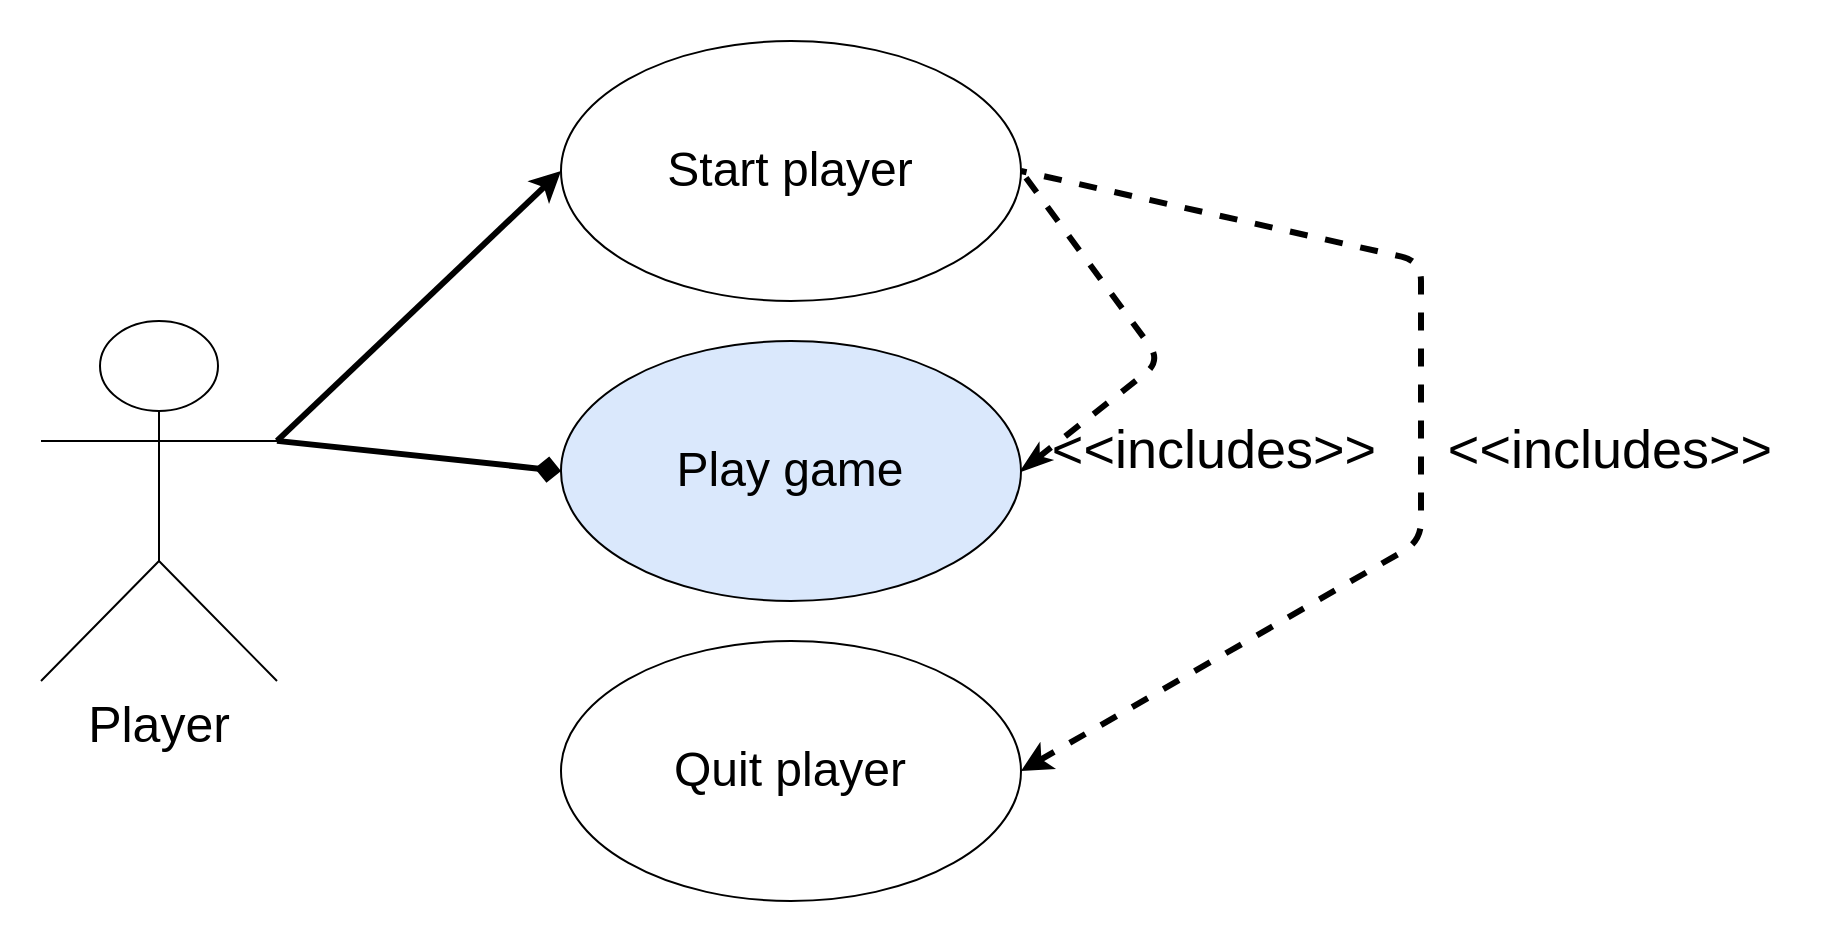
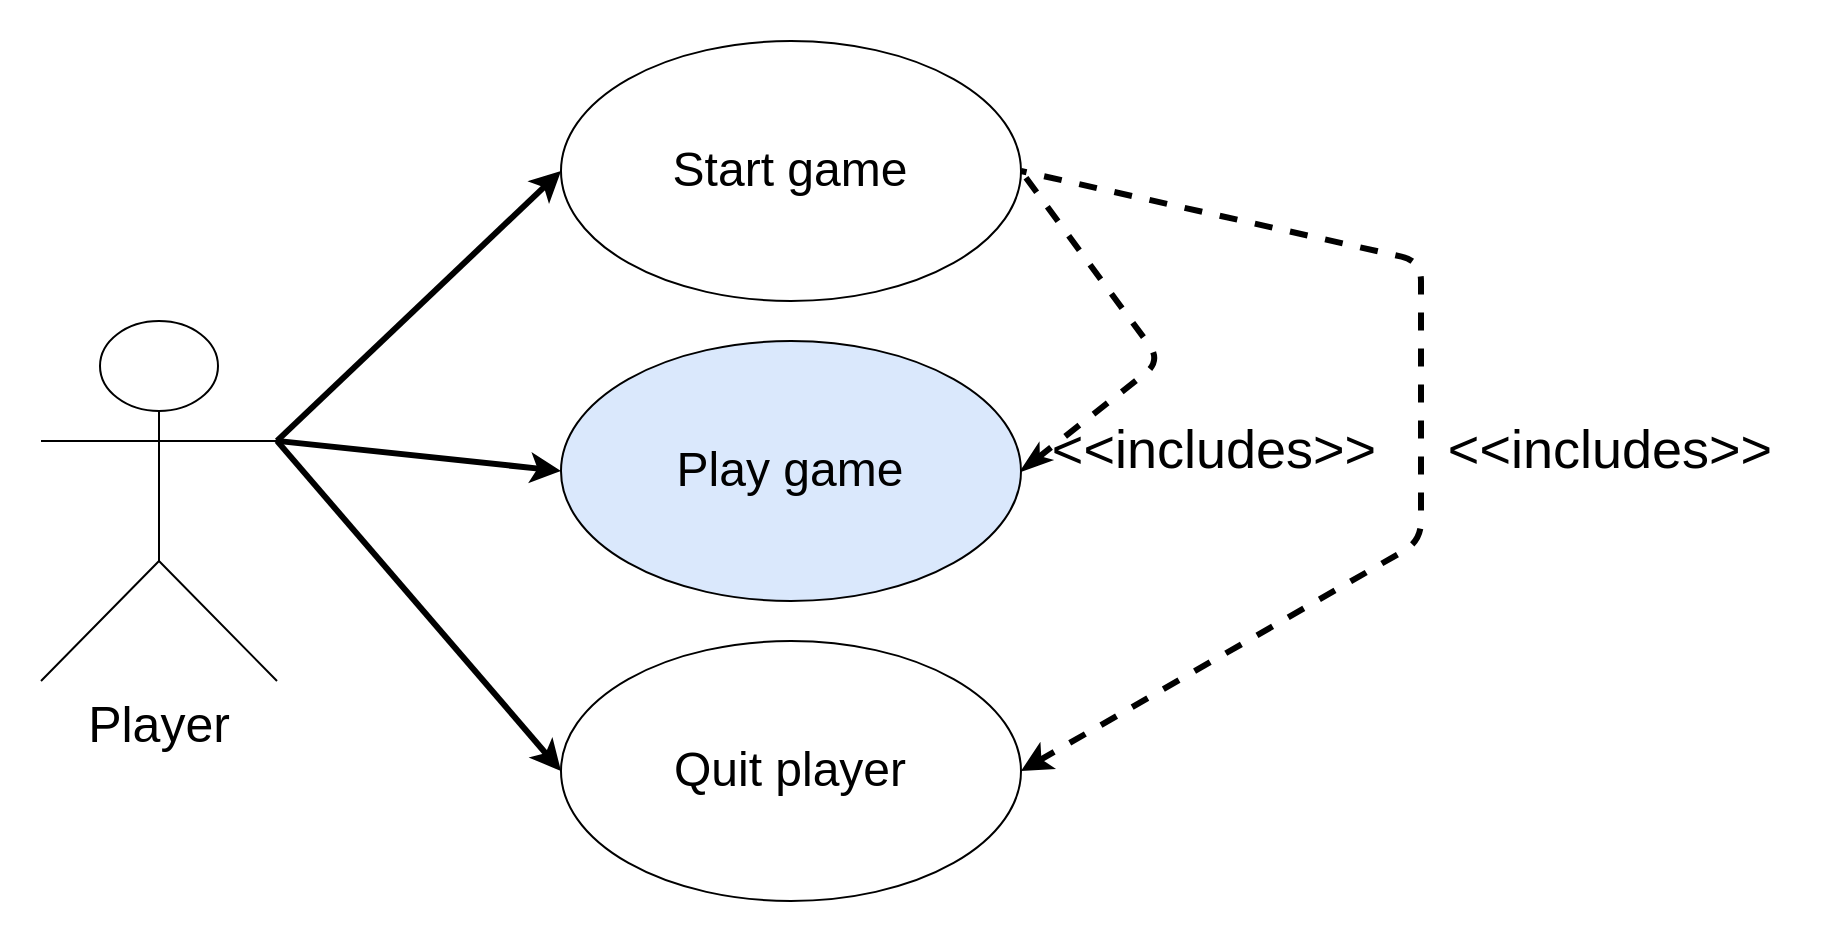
- <mxCell id="3" value="&lt;font style=&quot;font-size: 24px&quot;&gt;Start player&lt;/font&gt;" style="ellipse;whiteSpace=wrap;html=1;" vertex="1" parent="1"><mxGeometry x="280" y="20" width="230" height="130" as="geometry" /></mxCell>
+ <mxCell id="3" value="&lt;font style=&quot;font-size: 24px&quot;&gt;Start game&lt;/font&gt;" style="ellipse;whiteSpace=wrap;html=1;" vertex="1" parent="1"><mxGeometry x="280" y="20" width="230" height="130" as="geometry" /></mxCell>
- <mxCell id="5" value="" style="endArrow=diamond;html=1;shadow=0;entryX=0;entryY=0.5;entryDx=0;entryDy=0;exitX=1;exitY=0.333;exitDx=0;exitDy=0;exitPerimeter=0;strokeWidth=3;" edge="1" parent="1" source="2" target="10"><mxGeometry width="50" height="50" relative="1" as="geometry"><mxPoint x="101" y="90" as="sourcePoint" /><mxPoint x="270" y="235" as="targetPoint" /></mxGeometry></mxCell>
+ <mxCell id="5" value="" style="endArrow=classic;html=1;shadow=0;entryX=0;entryY=0.5;entryDx=0;entryDy=0;exitX=1;exitY=0.333;exitDx=0;exitDy=0;exitPerimeter=0;strokeWidth=3;" edge="1" parent="1" source="2" target="10"><mxGeometry width="50" height="50" relative="1" as="geometry"><mxPoint x="101" y="90" as="sourcePoint" /><mxPoint x="270" y="235" as="targetPoint" /></mxGeometry></mxCell>
+ <mxCell id="6" value="" style="endArrow=classic;html=1;shadow=0;exitX=1;exitY=0.333;exitDx=0;exitDy=0;exitPerimeter=0;entryX=0;entryY=0.5;entryDx=0;entryDy=0;strokeWidth=3;" edge="1" parent="1" source="2" target="11"><mxGeometry width="50" height="50" relative="1" as="geometry"><mxPoint x="71" y="270" as="sourcePoint" /><mxPoint x="320" y="375" as="targetPoint" /></mxGeometry></mxCell>
